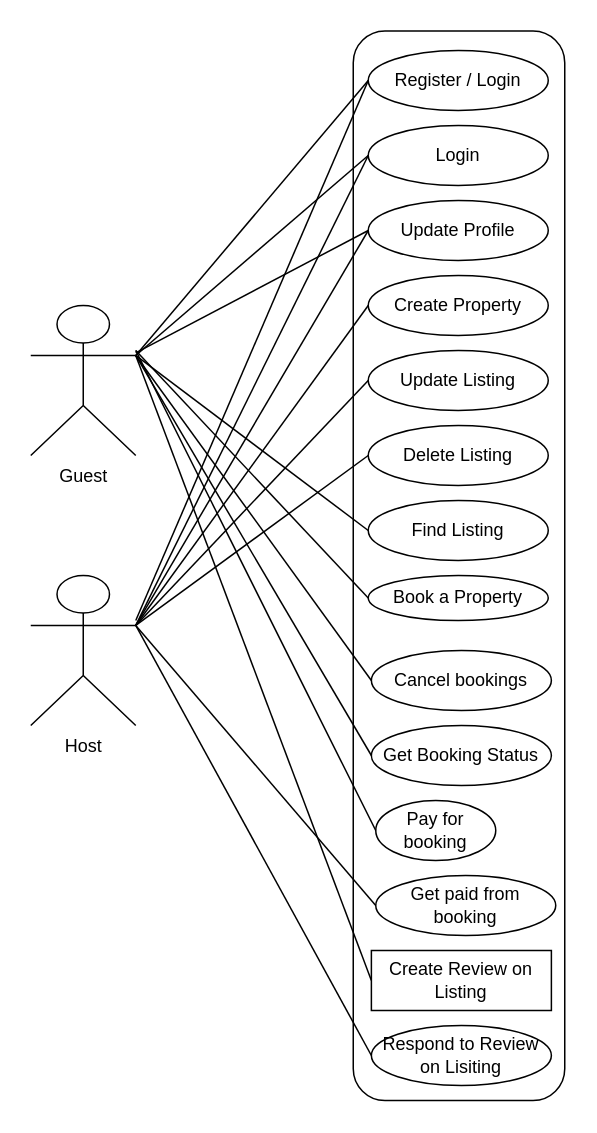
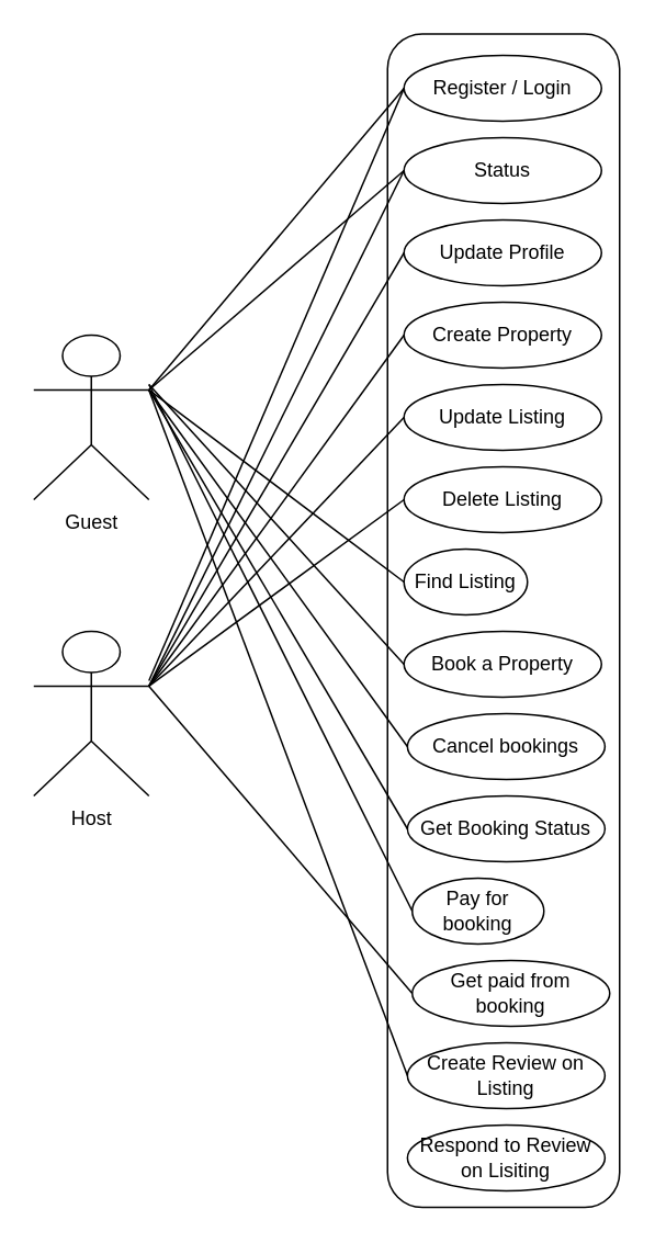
- <mxCell id="4" value="Login" style="ellipse;whiteSpace=wrap;html=1;" vertex="1" parent="1"><mxGeometry x="245" y="83" width="120" height="40" as="geometry" /></mxCell>
+ <mxCell id="4" value="Status" style="ellipse;whiteSpace=wrap;html=1;" vertex="1" parent="1"><mxGeometry x="245" y="83" width="120" height="40" as="geometry" /></mxCell>
- <mxCell id="19" style="rounded=0;orthogonalLoop=1;jettySize=auto;html=1;entryX=0;entryY=0.5;entryDx=0;entryDy=0;endArrow=none;startFill=0;" edge="1" parent="1" source="26" target="5"><mxGeometry relative="1" as="geometry" /></mxCell>
- <mxCell id="9" value="Find Listing" style="ellipse;whiteSpace=wrap;html=1;" vertex="1" parent="1"><mxGeometry x="245" y="333" width="120" height="40" as="geometry" /></mxCell>
+ <mxCell id="9" value="Find Listing" style="ellipse;whiteSpace=wrap;html=1;" vertex="1" parent="1"><mxGeometry x="245" y="333" width="75" height="40" as="geometry" /></mxCell>
- <mxCell id="10" value="Book a Property" style="ellipse;whiteSpace=wrap;html=1;" vertex="1" parent="1"><mxGeometry x="245" y="383" width="120" height="30" as="geometry" /></mxCell>
+ <mxCell id="10" value="Book a Property" style="ellipse;whiteSpace=wrap;html=1;" vertex="1" parent="1"><mxGeometry x="245" y="383" width="120" height="40" as="geometry" /></mxCell>
- <mxCell id="34" style="rounded=0;orthogonalLoop=1;jettySize=auto;html=1;entryX=0;entryY=0.5;entryDx=0;entryDy=0;endArrow=none;startFill=0;exitX=1;exitY=0.333;exitDx=0;exitDy=0;exitPerimeter=0;" edge="1" parent="1" source="35" target="16"><mxGeometry relative="1" as="geometry" /></mxCell>
- <mxCell id="15" value="Create Review on Listing" style="whiteSpace=wrap;html=1;rounded=0;" vertex="1" parent="1"><mxGeometry x="247.09" y="633" width="120" height="40" as="geometry" /></mxCell>
+ <mxCell id="15" value="Create Review on Listing" style="ellipse;whiteSpace=wrap;html=1;" vertex="1" parent="1"><mxGeometry x="247.09" y="633" width="120" height="40" as="geometry" /></mxCell>
